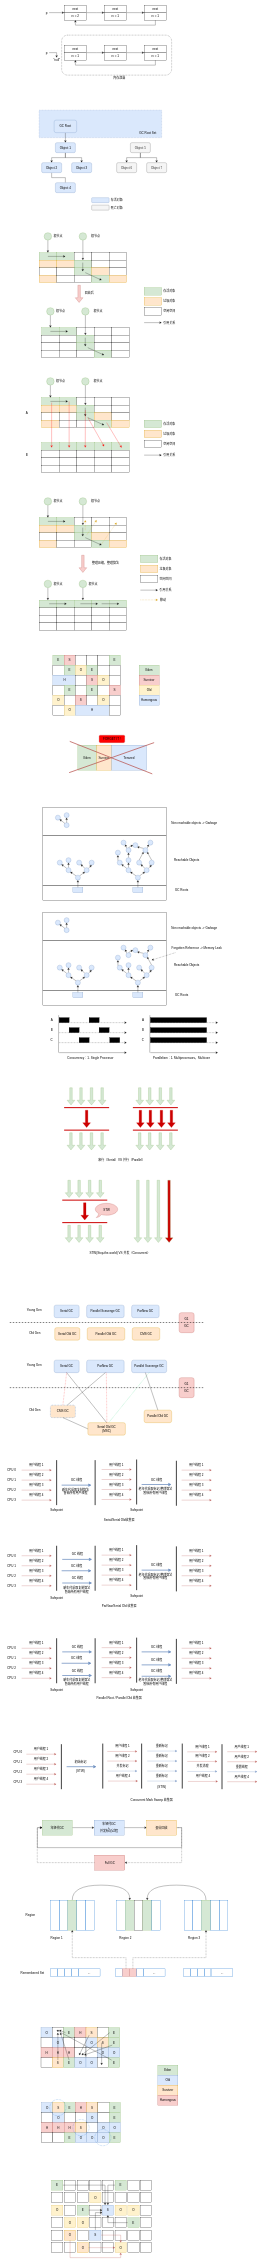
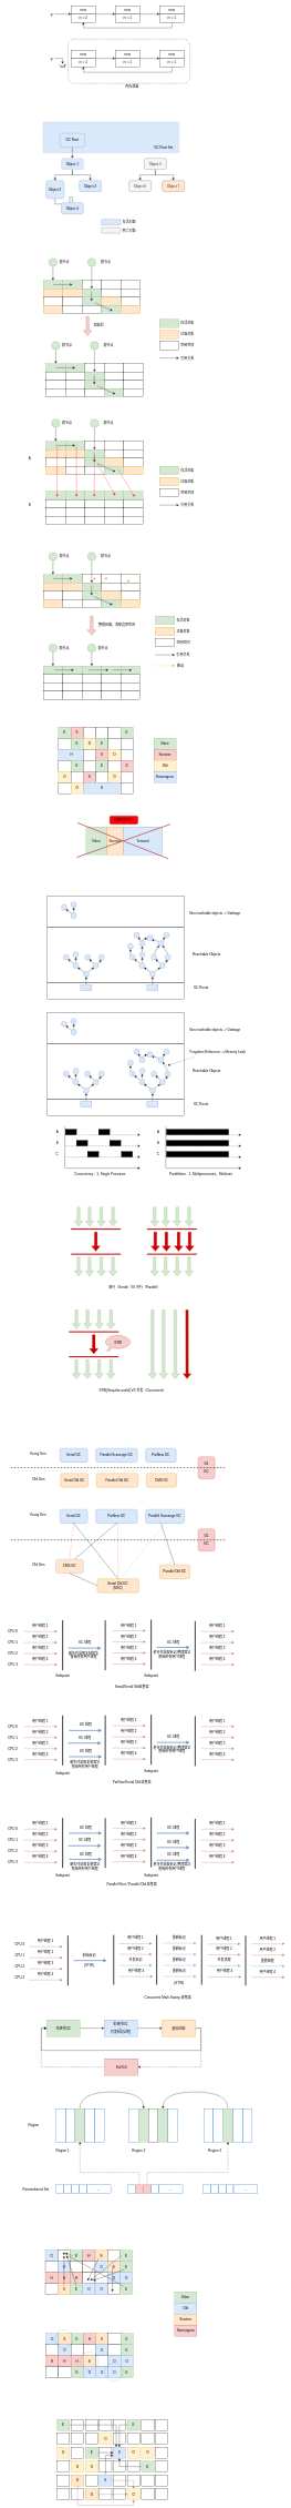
- <mxCell id="39" value="Object 1" style="rounded=1;whiteSpace=wrap;html=1;strokeColor=#6c8ebf;fillColor=#dae8fc;" parent="1" vertex="1"><mxGeometry x="220" y="570" width="80" height="40" as="geometry" /></mxCell>
+ <mxCell id="39" value="Object 1" style="rounded=1;whiteSpace=wrap;html=1;strokeColor=#6c8ebf;fillColor=#dae8fc;dashed=1;" parent="1" vertex="1"><mxGeometry x="220" y="570" width="80" height="40" as="geometry" /></mxCell>
- <mxCell id="42" value="Object 2" style="rounded=1;whiteSpace=wrap;html=1;strokeColor=#6c8ebf;fillColor=#dae8fc;" parent="1" vertex="1"><mxGeometry x="165" y="650" width="80" height="40" as="geometry" /></mxCell>
+ <mxCell id="42" value="Object 2" style="rounded=1;whiteSpace=wrap;html=1;strokeColor=#6c8ebf;fillColor=#dae8fc;" parent="1" vertex="1"><mxGeometry x="165" y="650" width="65" height="65" as="geometry" /></mxCell>
- <mxCell id="47" value="Object 7" style="rounded=1;whiteSpace=wrap;html=1;strokeColor=#666666;fillColor=#f5f5f5;fontColor=#333333;" parent="1" vertex="1"><mxGeometry x="585" y="650" width="80" height="40" as="geometry" /></mxCell>
+ <mxCell id="47" value="Object 7" style="rounded=1;whiteSpace=wrap;html=1;strokeColor=#666666;fillColor=#ffe6cc;fontColor=#333333;" parent="1" vertex="1"><mxGeometry x="585" y="650" width="80" height="40" as="geometry" /></mxCell>
- <mxCell id="244" value="整理压缩，整理算法" style="text;html=1;align=center;verticalAlign=middle;resizable=0;points=[];autosize=1;" parent="1" vertex="1"><mxGeometry x="345" y="2240" width="150" height="20" as="geometry" /></mxCell>
+ <mxCell id="244" value="整理压缩，清除边界空间" style="text;html=1;align=center;verticalAlign=middle;resizable=0;points=[];autosize=1;" parent="1" vertex="1"><mxGeometry x="345" y="2240" width="150" height="20" as="geometry" /></mxCell>
